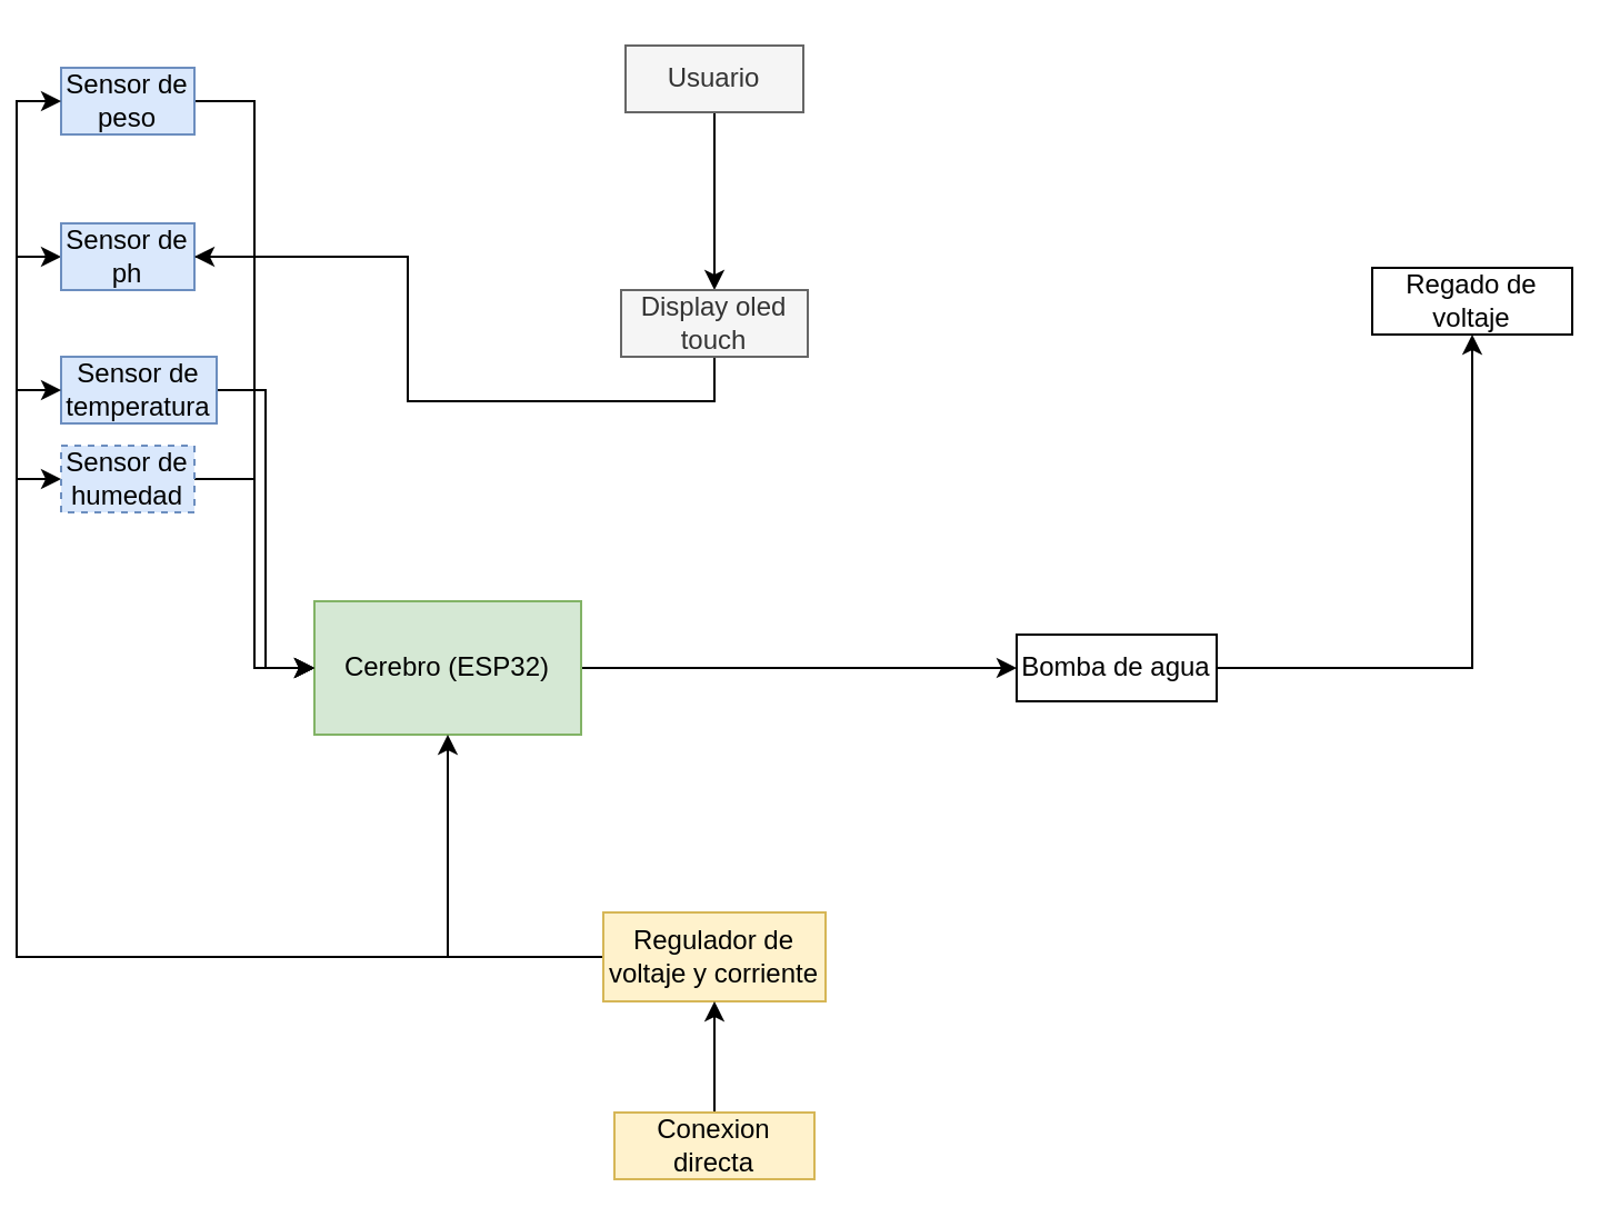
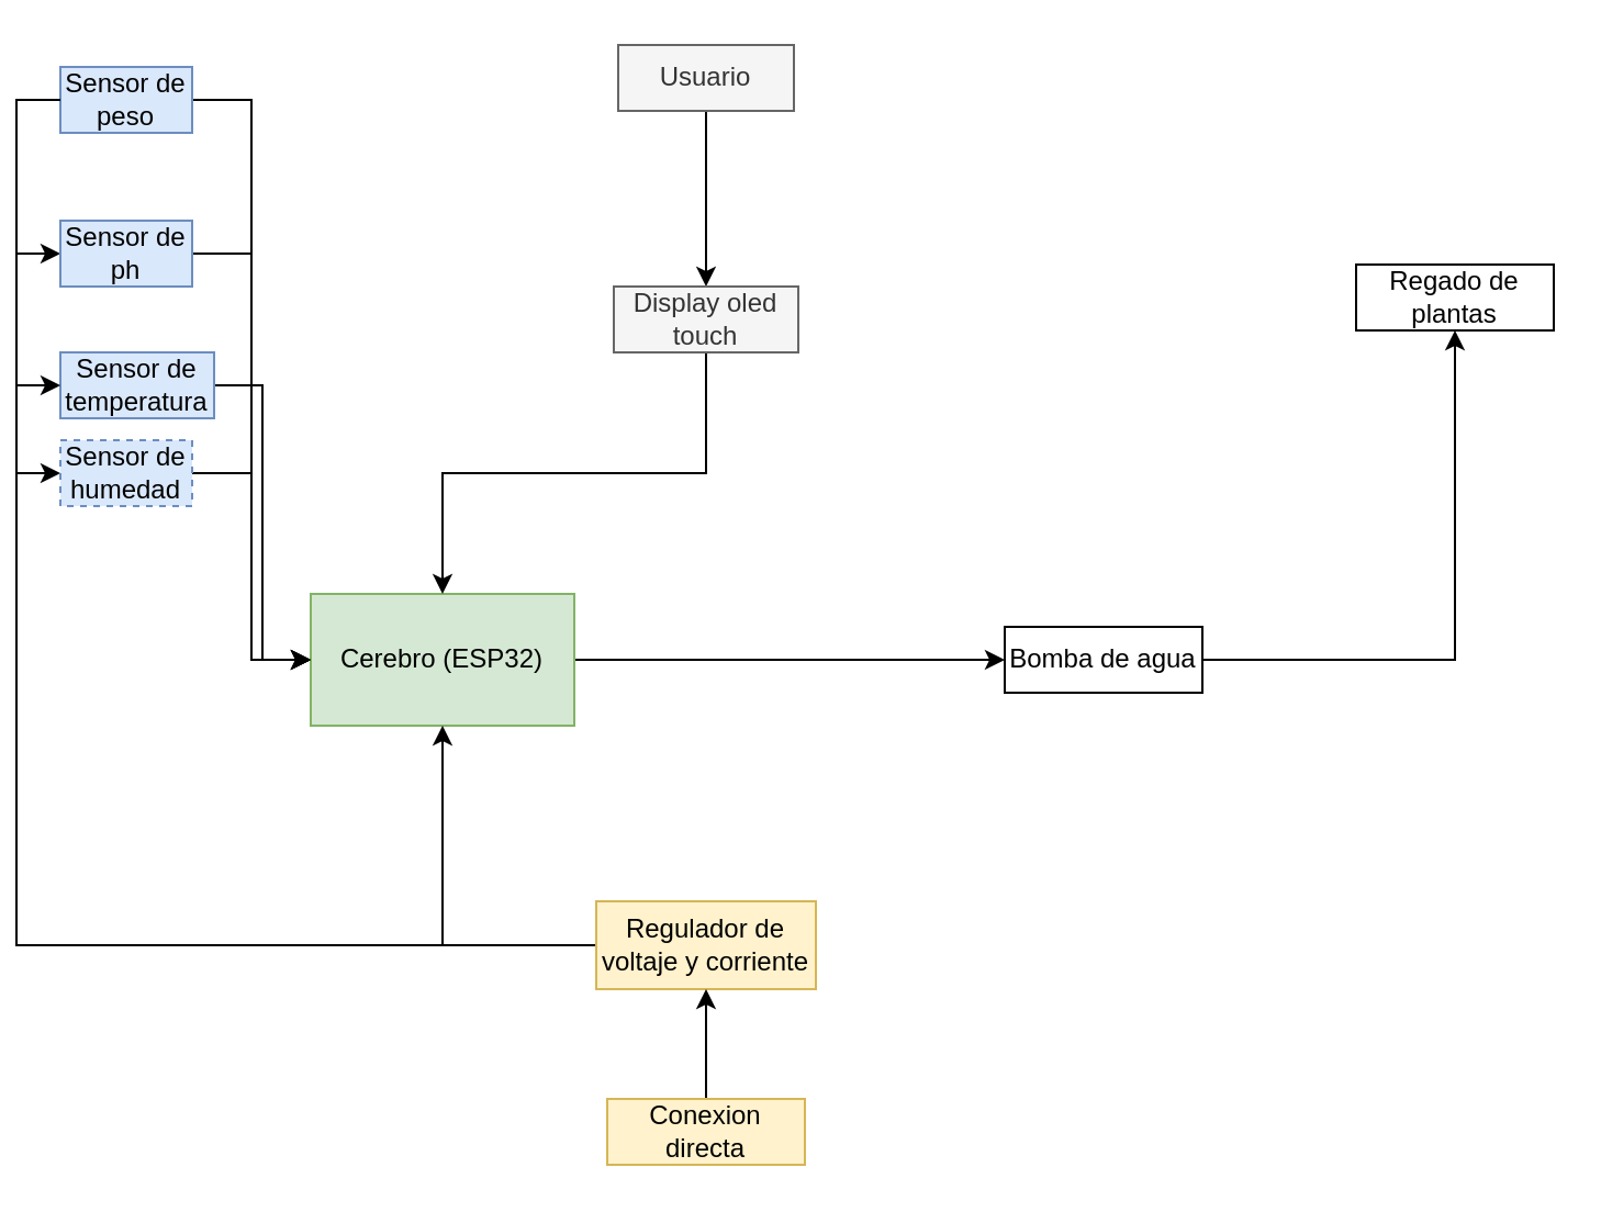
- <mxCell id="12" style="edgeStyle=orthogonalEdgeStyle;rounded=0;orthogonalLoop=1;jettySize=auto;html=1;exitX=0;exitY=0.5;exitDx=0;exitDy=0;entryX=0;entryY=0.5;entryDx=0;entryDy=0;" edge="1" parent="1" source="13" target="3"><mxGeometry relative="1" as="geometry" /></mxCell>
+ <mxCell id="12" style="edgeStyle=orthogonalEdgeStyle;rounded=0;orthogonalLoop=1;jettySize=auto;html=1;exitX=0;exitY=0.5;exitDx=0;exitDy=0;entryX=0;entryY=0.5;entryDx=0;entryDy=0;endArrow=none;" edge="1" parent="1" source="13" target="3"><mxGeometry relative="1" as="geometry" /></mxCell>
- <mxCell id="26" value="Regado de voltaje" style="rounded=0;whiteSpace=wrap;html=1;" vertex="1" parent="1"><mxGeometry x="610" y="120" width="90" height="30" as="geometry" /></mxCell>
+ <mxCell id="26" value="Regado de plantas" style="rounded=0;whiteSpace=wrap;html=1;" vertex="1" parent="1"><mxGeometry x="610" y="120" width="90" height="30" as="geometry" /></mxCell>
- <mxCell id="22" style="edgeStyle=orthogonalEdgeStyle;rounded=0;orthogonalLoop=1;jettySize=auto;html=1;exitX=0.5;exitY=1;exitDx=0;exitDy=0;" edge="1" parent="1" source="23" target="17"><mxGeometry relative="1" as="geometry" /></mxCell>
+ <mxCell id="22" style="edgeStyle=orthogonalEdgeStyle;rounded=0;orthogonalLoop=1;jettySize=auto;html=1;exitX=0.5;exitY=1;exitDx=0;exitDy=0;entryX=0.5;entryY=0;entryDx=0;entryDy=0;" edge="1" parent="1" source="23" target="5"><mxGeometry relative="1" as="geometry" /></mxCell>
